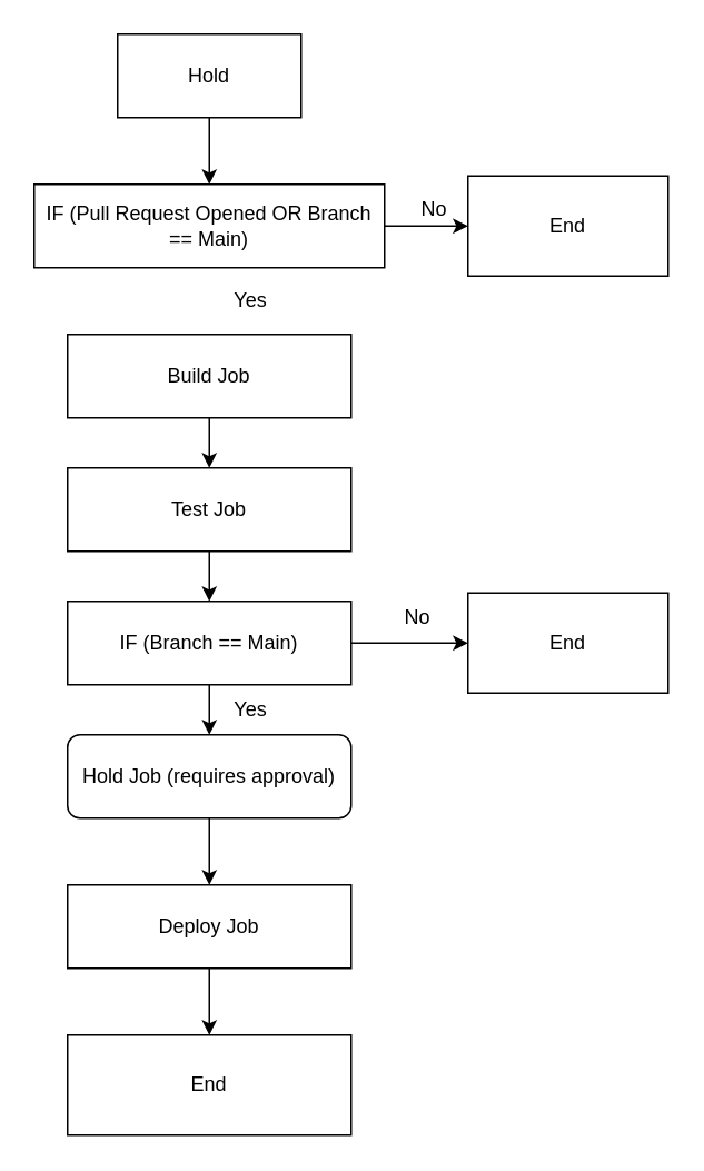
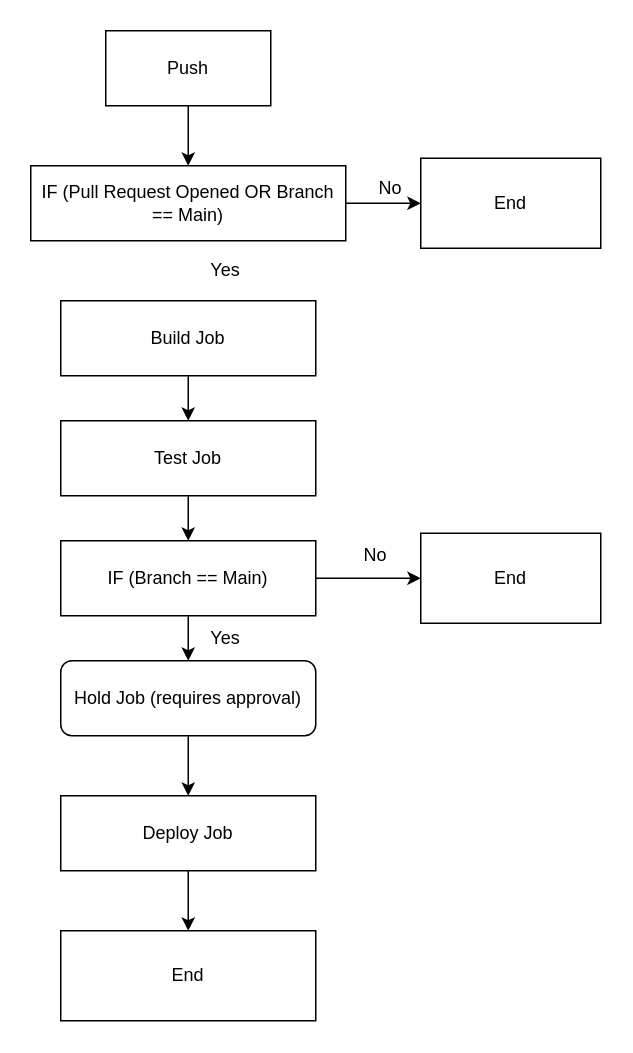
- <mxCell id="3" value="Hold" style="html=1;whiteSpace=wrap;" vertex="1" parent="1"><mxGeometry x="70" y="20" width="110" height="50" as="geometry" /></mxCell>
+ <mxCell id="3" value="Push" style="html=1;whiteSpace=wrap;" vertex="1" parent="1"><mxGeometry x="70" y="20" width="110" height="50" as="geometry" /></mxCell>
